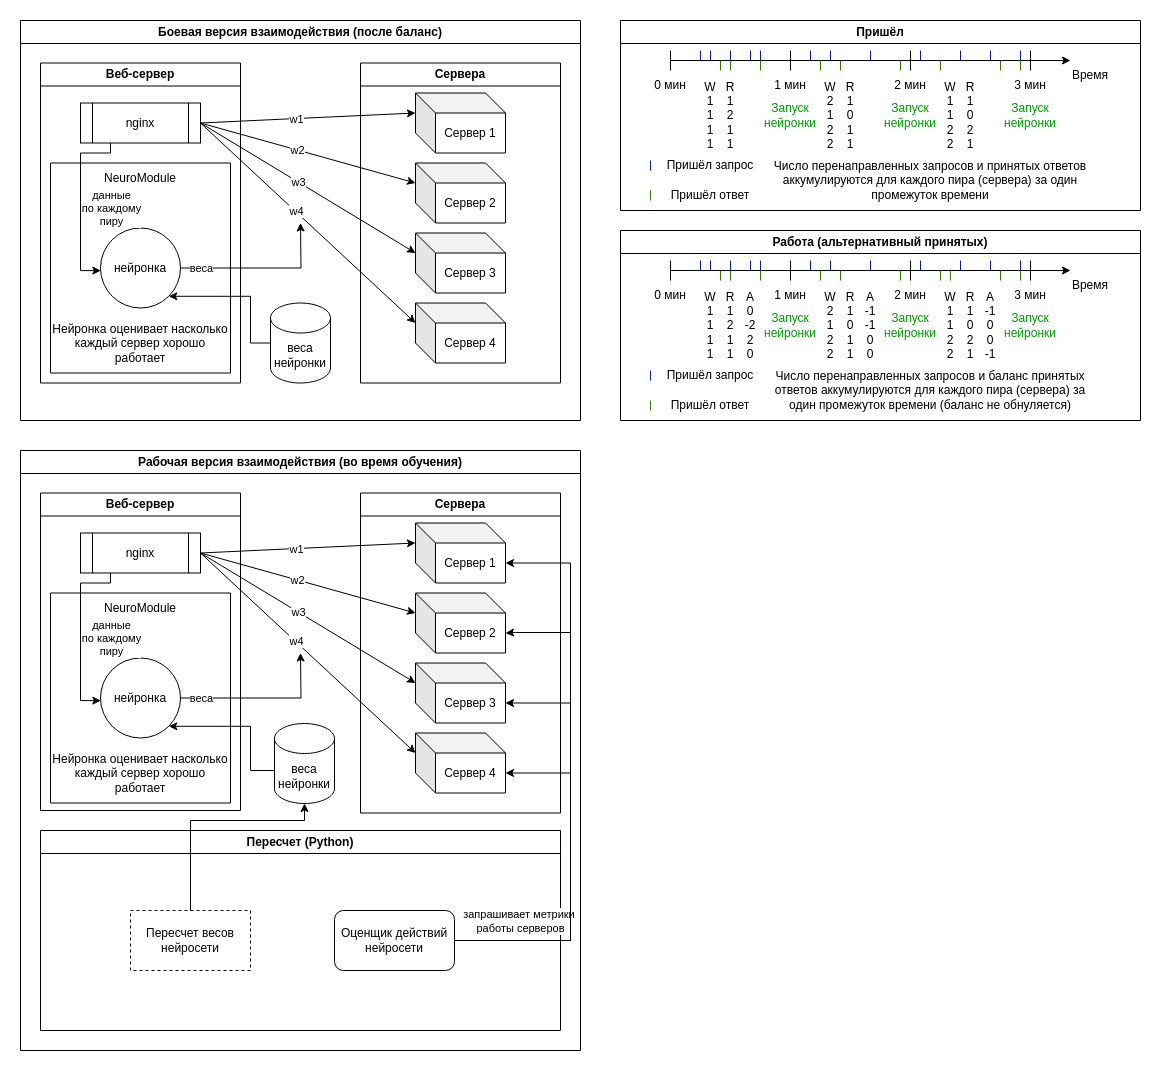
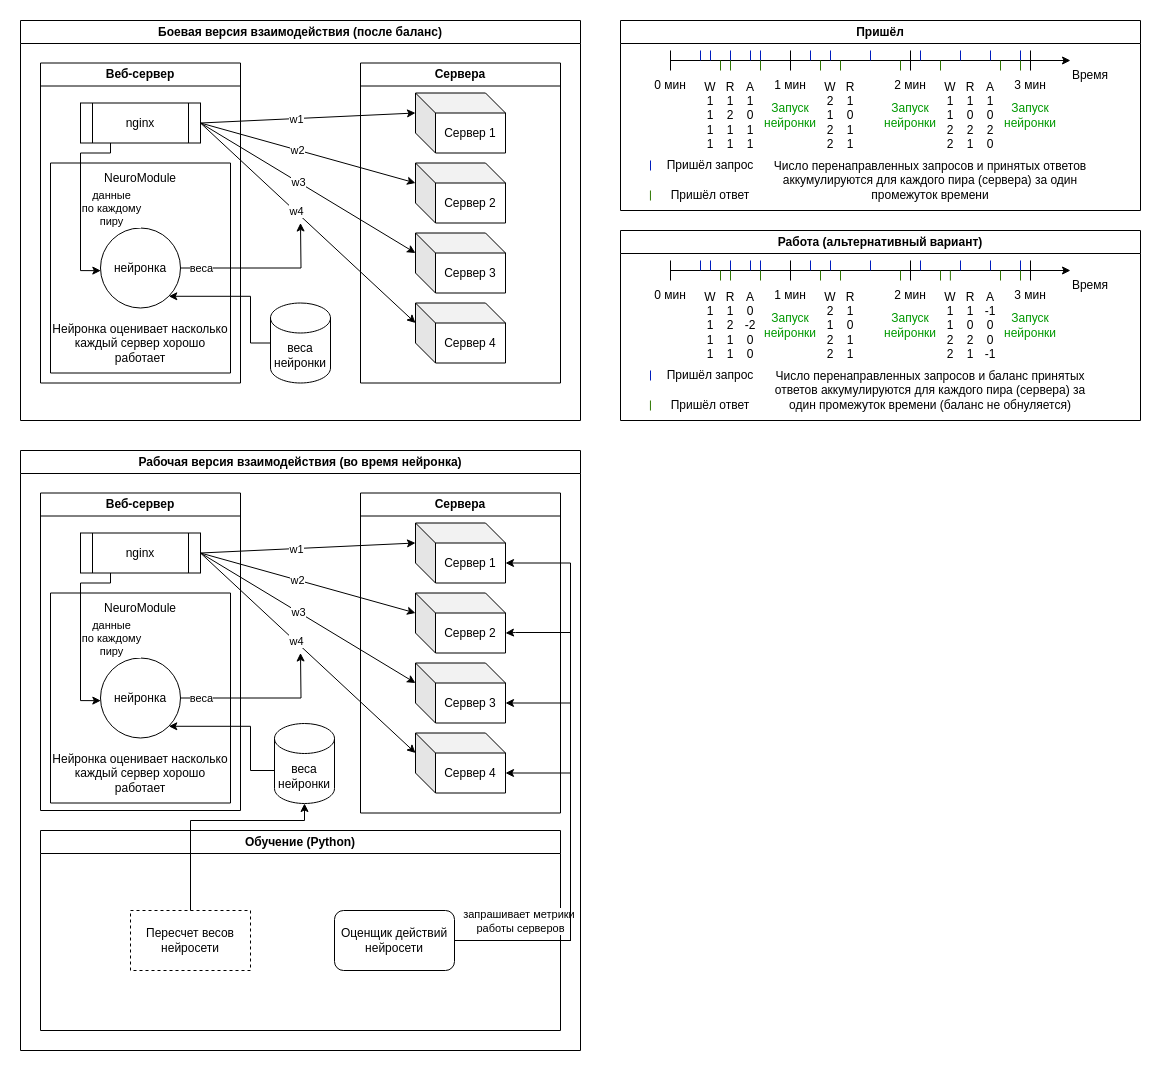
+ <mxCell id="41" value="&lt;div&gt;A&lt;/div&gt;&lt;div&gt;1&lt;/div&gt;&lt;div&gt;0&lt;/div&gt;&lt;div&gt;1&lt;/div&gt;&lt;div&gt;1&lt;/div&gt;" style="text;html=1;align=center;verticalAlign=middle;whiteSpace=wrap;rounded=0;" parent="2" vertex="1"><mxGeometry x="120" y="60" width="20" height="70" as="geometry" /></mxCell>
+ <mxCell id="46" value="&lt;div&gt;A&lt;/div&gt;&lt;div&gt;1&lt;/div&gt;&lt;div&gt;0&lt;/div&gt;&lt;div&gt;2&lt;/div&gt;&lt;div&gt;0&lt;/div&gt;" style="text;html=1;align=center;verticalAlign=middle;whiteSpace=wrap;rounded=0;" parent="2" vertex="1"><mxGeometry x="360" y="60" width="20" height="70" as="geometry" /></mxCell>
- <mxCell id="76" value="Работа (альтернативный принятых)" style="swimlane;whiteSpace=wrap;html=1;" parent="1" vertex="1"><mxGeometry x="620" y="230" width="520" height="190" as="geometry"><mxRectangle x="640" y="450" width="230" height="30" as="alternateBounds" /></mxGeometry></mxCell>
+ <mxCell id="76" value="Работа (альтернативный вариант)" style="swimlane;whiteSpace=wrap;html=1;" parent="1" vertex="1"><mxGeometry x="620" y="230" width="520" height="190" as="geometry"><mxRectangle x="640" y="450" width="230" height="30" as="alternateBounds" /></mxGeometry></mxCell>
- <mxCell id="115" value="&lt;div&gt;A&lt;/div&gt;&lt;div&gt;0&lt;/div&gt;&lt;div&gt;-2&lt;/div&gt;&lt;div&gt;2&lt;/div&gt;&lt;div&gt;0&lt;/div&gt;" style="text;html=1;align=center;verticalAlign=middle;whiteSpace=wrap;rounded=0;" parent="76" vertex="1"><mxGeometry x="120" y="60" width="20" height="70" as="geometry" /></mxCell>
+ <mxCell id="115" value="&lt;div&gt;A&lt;/div&gt;&lt;div&gt;0&lt;/div&gt;&lt;div&gt;-2&lt;/div&gt;&lt;div&gt;0&lt;/div&gt;&lt;div&gt;0&lt;/div&gt;" style="text;html=1;align=center;verticalAlign=middle;whiteSpace=wrap;rounded=0;" parent="76" vertex="1"><mxGeometry x="120" y="60" width="20" height="70" as="geometry" /></mxCell>
- <mxCell id="118" value="&lt;div&gt;A&lt;/div&gt;&lt;div&gt;-1&lt;/div&gt;&lt;div&gt;-1&lt;/div&gt;&lt;div&gt;0&lt;/div&gt;&lt;div&gt;0&lt;/div&gt;" style="text;html=1;align=center;verticalAlign=middle;whiteSpace=wrap;rounded=0;" parent="76" vertex="1"><mxGeometry x="240" y="60" width="20" height="70" as="geometry" /></mxCell>
- <mxCell id="126" value="&lt;b&gt;Рабочая версия взаимодействия (во время обучения)&lt;/b&gt;" style="swimlane;whiteSpace=wrap;html=1;" parent="1" vertex="1"><mxGeometry x="20" y="450" width="560" height="600" as="geometry" /></mxCell>
+ <mxCell id="126" value="&lt;b&gt;Рабочая версия взаимодействия (во время нейронка)&lt;/b&gt;" style="swimlane;whiteSpace=wrap;html=1;" parent="1" vertex="1"><mxGeometry x="20" y="450" width="560" height="600" as="geometry" /></mxCell>
- <mxCell id="150" value="Пересчет (Python)" style="swimlane;whiteSpace=wrap;html=1;" parent="126" vertex="1"><mxGeometry x="20" y="380" width="520" height="200" as="geometry" /></mxCell>
+ <mxCell id="150" value="Обучение (Python)" style="swimlane;whiteSpace=wrap;html=1;" parent="126" vertex="1"><mxGeometry x="20" y="380" width="520" height="200" as="geometry" /></mxCell>
